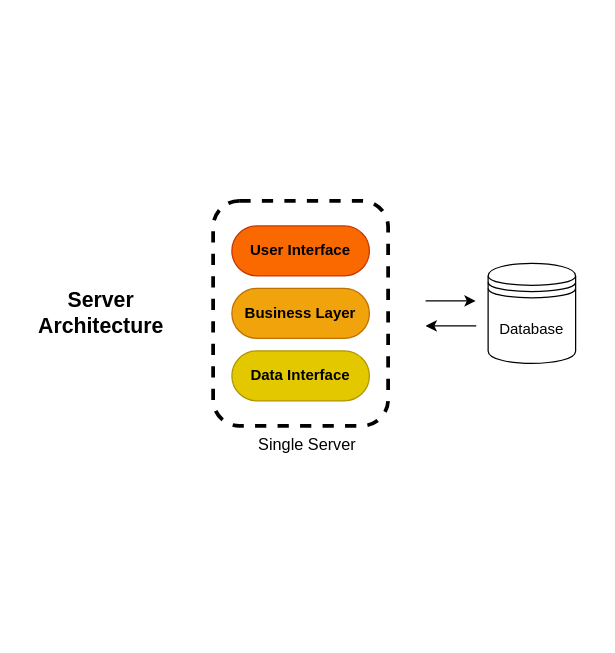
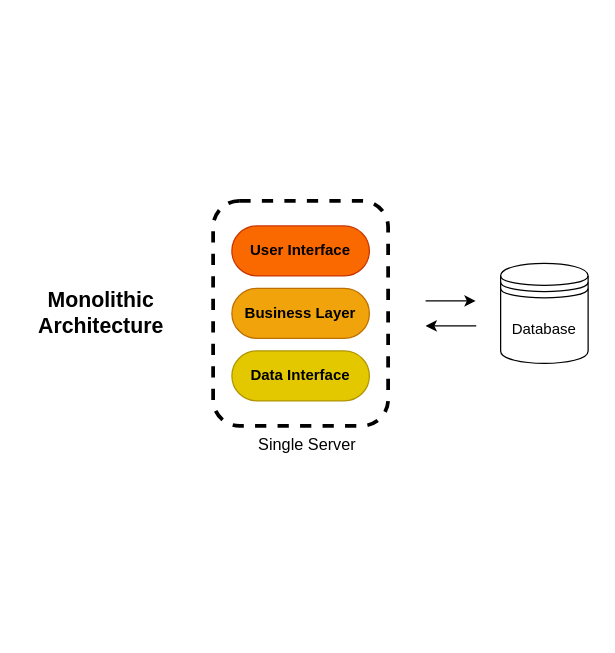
- <mxCell id="9" value="&lt;font style=&quot;font-size: 17px;&quot;&gt;&lt;b&gt;Server&lt;/b&gt;&lt;/font&gt;&lt;div&gt;&lt;font style=&quot;font-size: 17px;&quot;&gt;&lt;b&gt;Architecture&lt;/b&gt;&lt;/font&gt;&lt;/div&gt;" style="text;html=1;align=center;verticalAlign=middle;resizable=0;points=[];autosize=1;strokeColor=none;fillColor=none;" vertex="1" parent="1"><mxGeometry x="20" y="225" width="120" height="50" as="geometry" /></mxCell>
+ <mxCell id="9" value="&lt;font style=&quot;font-size: 17px;&quot;&gt;&lt;b&gt;Monolithic&lt;/b&gt;&lt;/font&gt;&lt;div&gt;&lt;font style=&quot;font-size: 17px;&quot;&gt;&lt;b&gt;Architecture&lt;/b&gt;&lt;/font&gt;&lt;/div&gt;" style="text;html=1;align=center;verticalAlign=middle;resizable=0;points=[];autosize=1;strokeColor=none;fillColor=none;" vertex="1" parent="1"><mxGeometry x="20" y="225" width="120" height="50" as="geometry" /></mxCell>
- <mxCell id="2" value="Database" style="shape=datastore;whiteSpace=wrap;html=1;" vertex="1" parent="1"><mxGeometry x="390" y="210" width="70" height="80" as="geometry" /></mxCell>
+ <mxCell id="2" value="Database" style="shape=datastore;whiteSpace=wrap;html=1;" vertex="1" parent="1"><mxGeometry x="400" y="210" width="70" height="80" as="geometry" /></mxCell>
